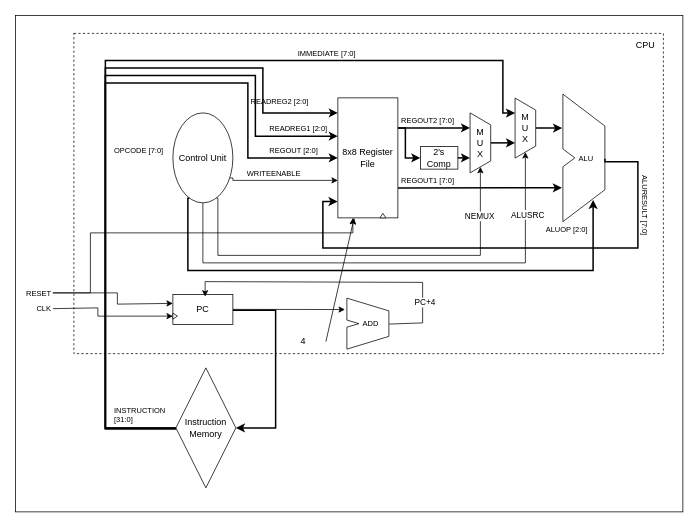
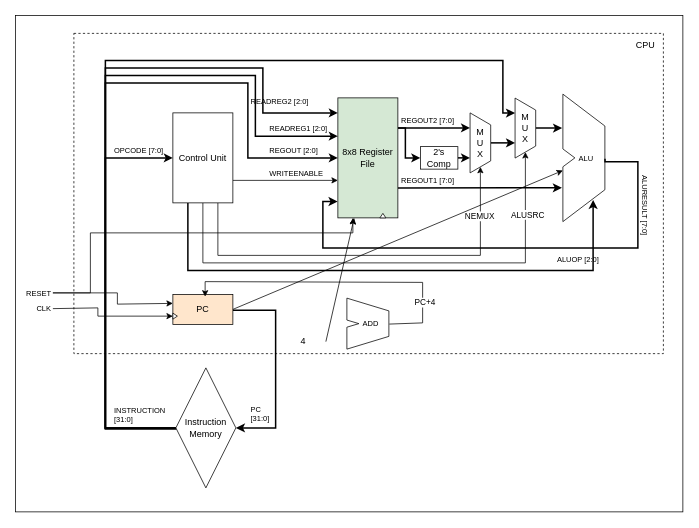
- <mxCell id="35" value="IMMEDIATE [7:0]" style="text;html=1;align=center;verticalAlign=middle;resizable=0;points=[];autosize=1;fontSize=10;" parent="1" vertex="1"><mxGeometry x="390" y="60" width="90" height="20" as="geometry" /></mxCell>
+ <mxCell id="16" style="edgeStyle=orthogonalEdgeStyle;rounded=0;orthogonalLoop=1;jettySize=auto;html=1;exitX=0;exitY=0.5;exitDx=0;exitDy=0;entryX=0;entryY=0.5;entryDx=0;entryDy=0;strokeWidth=2;" parent="1" source="21" target="11" edge="1"><mxGeometry relative="1" as="geometry"><Array as="points"><mxPoint x="140" y="570" /><mxPoint x="140" y="210" /></Array></mxGeometry></mxCell>
- <mxCell id="11" value="Control Unit" style="ellipse;whiteSpace=wrap;html=1;" parent="1" vertex="1"><mxGeometry x="230" y="150" width="80" height="120" as="geometry" /></mxCell>
+ <mxCell id="11" value="Control Unit" style="rounded=0;whiteSpace=wrap;html=1;" parent="1" vertex="1"><mxGeometry x="230" y="150" width="80" height="120" as="geometry" /></mxCell>
- <mxCell id="15" value="8x8 Register File" style="rounded=0;whiteSpace=wrap;html=1;" parent="1" vertex="1"><mxGeometry x="450" y="130" width="80" height="160" as="geometry" /></mxCell>
+ <mxCell id="15" value="8x8 Register File" style="rounded=0;whiteSpace=wrap;html=1;fillColor=#d5e8d4;" parent="1" vertex="1"><mxGeometry x="450" y="130" width="80" height="160" as="geometry" /></mxCell>
- <mxCell id="31" value="WRITEENABLE" style="text;html=1;align=left;verticalAlign=middle;resizable=0;points=[];autosize=1;fontSize=10;" parent="1" vertex="1"><mxGeometry x="327" y="220" width="90" height="20" as="geometry" /></mxCell>
+ <mxCell id="31" value="WRITEENABLE" style="text;html=1;align=left;verticalAlign=middle;resizable=0;points=[];autosize=1;fontSize=10;" parent="1" vertex="1"><mxGeometry x="357" y="220" width="90" height="20" as="geometry" /></mxCell>
- <mxCell id="46" value="ALUOP [2:0]" style="text;html=1;align=center;verticalAlign=middle;resizable=0;points=[];autosize=1;fontSize=10;" parent="1" vertex="1"><mxGeometry x="720" y="295" width="70" height="20" as="geometry" /></mxCell>
+ <mxCell id="46" value="ALUOP [2:0]" style="text;html=1;align=center;verticalAlign=middle;resizable=0;points=[];autosize=1;fontSize=10;" parent="1" vertex="1"><mxGeometry x="735" y="335" width="70" height="20" as="geometry" /></mxCell>
- <mxCell id="23" value="PC" style="rounded=0;whiteSpace=wrap;html=1;" parent="1" vertex="1"><mxGeometry x="230" y="392" width="80" height="40" as="geometry" /></mxCell>
+ <mxCell id="23" value="PC" style="rounded=0;whiteSpace=wrap;html=1;fillColor=#ffe6cc;" parent="1" vertex="1"><mxGeometry x="230" y="392" width="80" height="40" as="geometry" /></mxCell>
- <mxCell id="50" value="" style="endArrow=classic;html=1;rounded=0;exitX=1;exitY=0.5;exitDx=0;exitDy=0;entryX=-0.032;entryY=0.224;entryDx=0;entryDy=0;entryPerimeter=0;" edge="1" parent="1" source="23" target="49"><mxGeometry width="50" height="50" relative="1" as="geometry"><mxPoint x="499" y="458" as="sourcePoint" /><mxPoint x="549" y="408" as="targetPoint" /></mxGeometry></mxCell>
+ <mxCell id="50" value="" style="endArrow=classic;html=1;rounded=0;exitX=1;exitY=0.5;exitDx=0;exitDy=0;" edge="1" parent="1" source="23" target="37"><mxGeometry width="50" height="50" relative="1" as="geometry"><mxPoint x="499" y="458" as="sourcePoint" /><mxPoint x="549" y="408" as="targetPoint" /></mxGeometry></mxCell>
+ <mxCell id="39" value="PC&lt;br&gt;[31:0]" style="text;html=1;align=left;verticalAlign=middle;resizable=0;points=[];autosize=1;fontSize=10;" parent="1" vertex="1"><mxGeometry x="332" y="536" width="40" height="30" as="geometry" /></mxCell>
